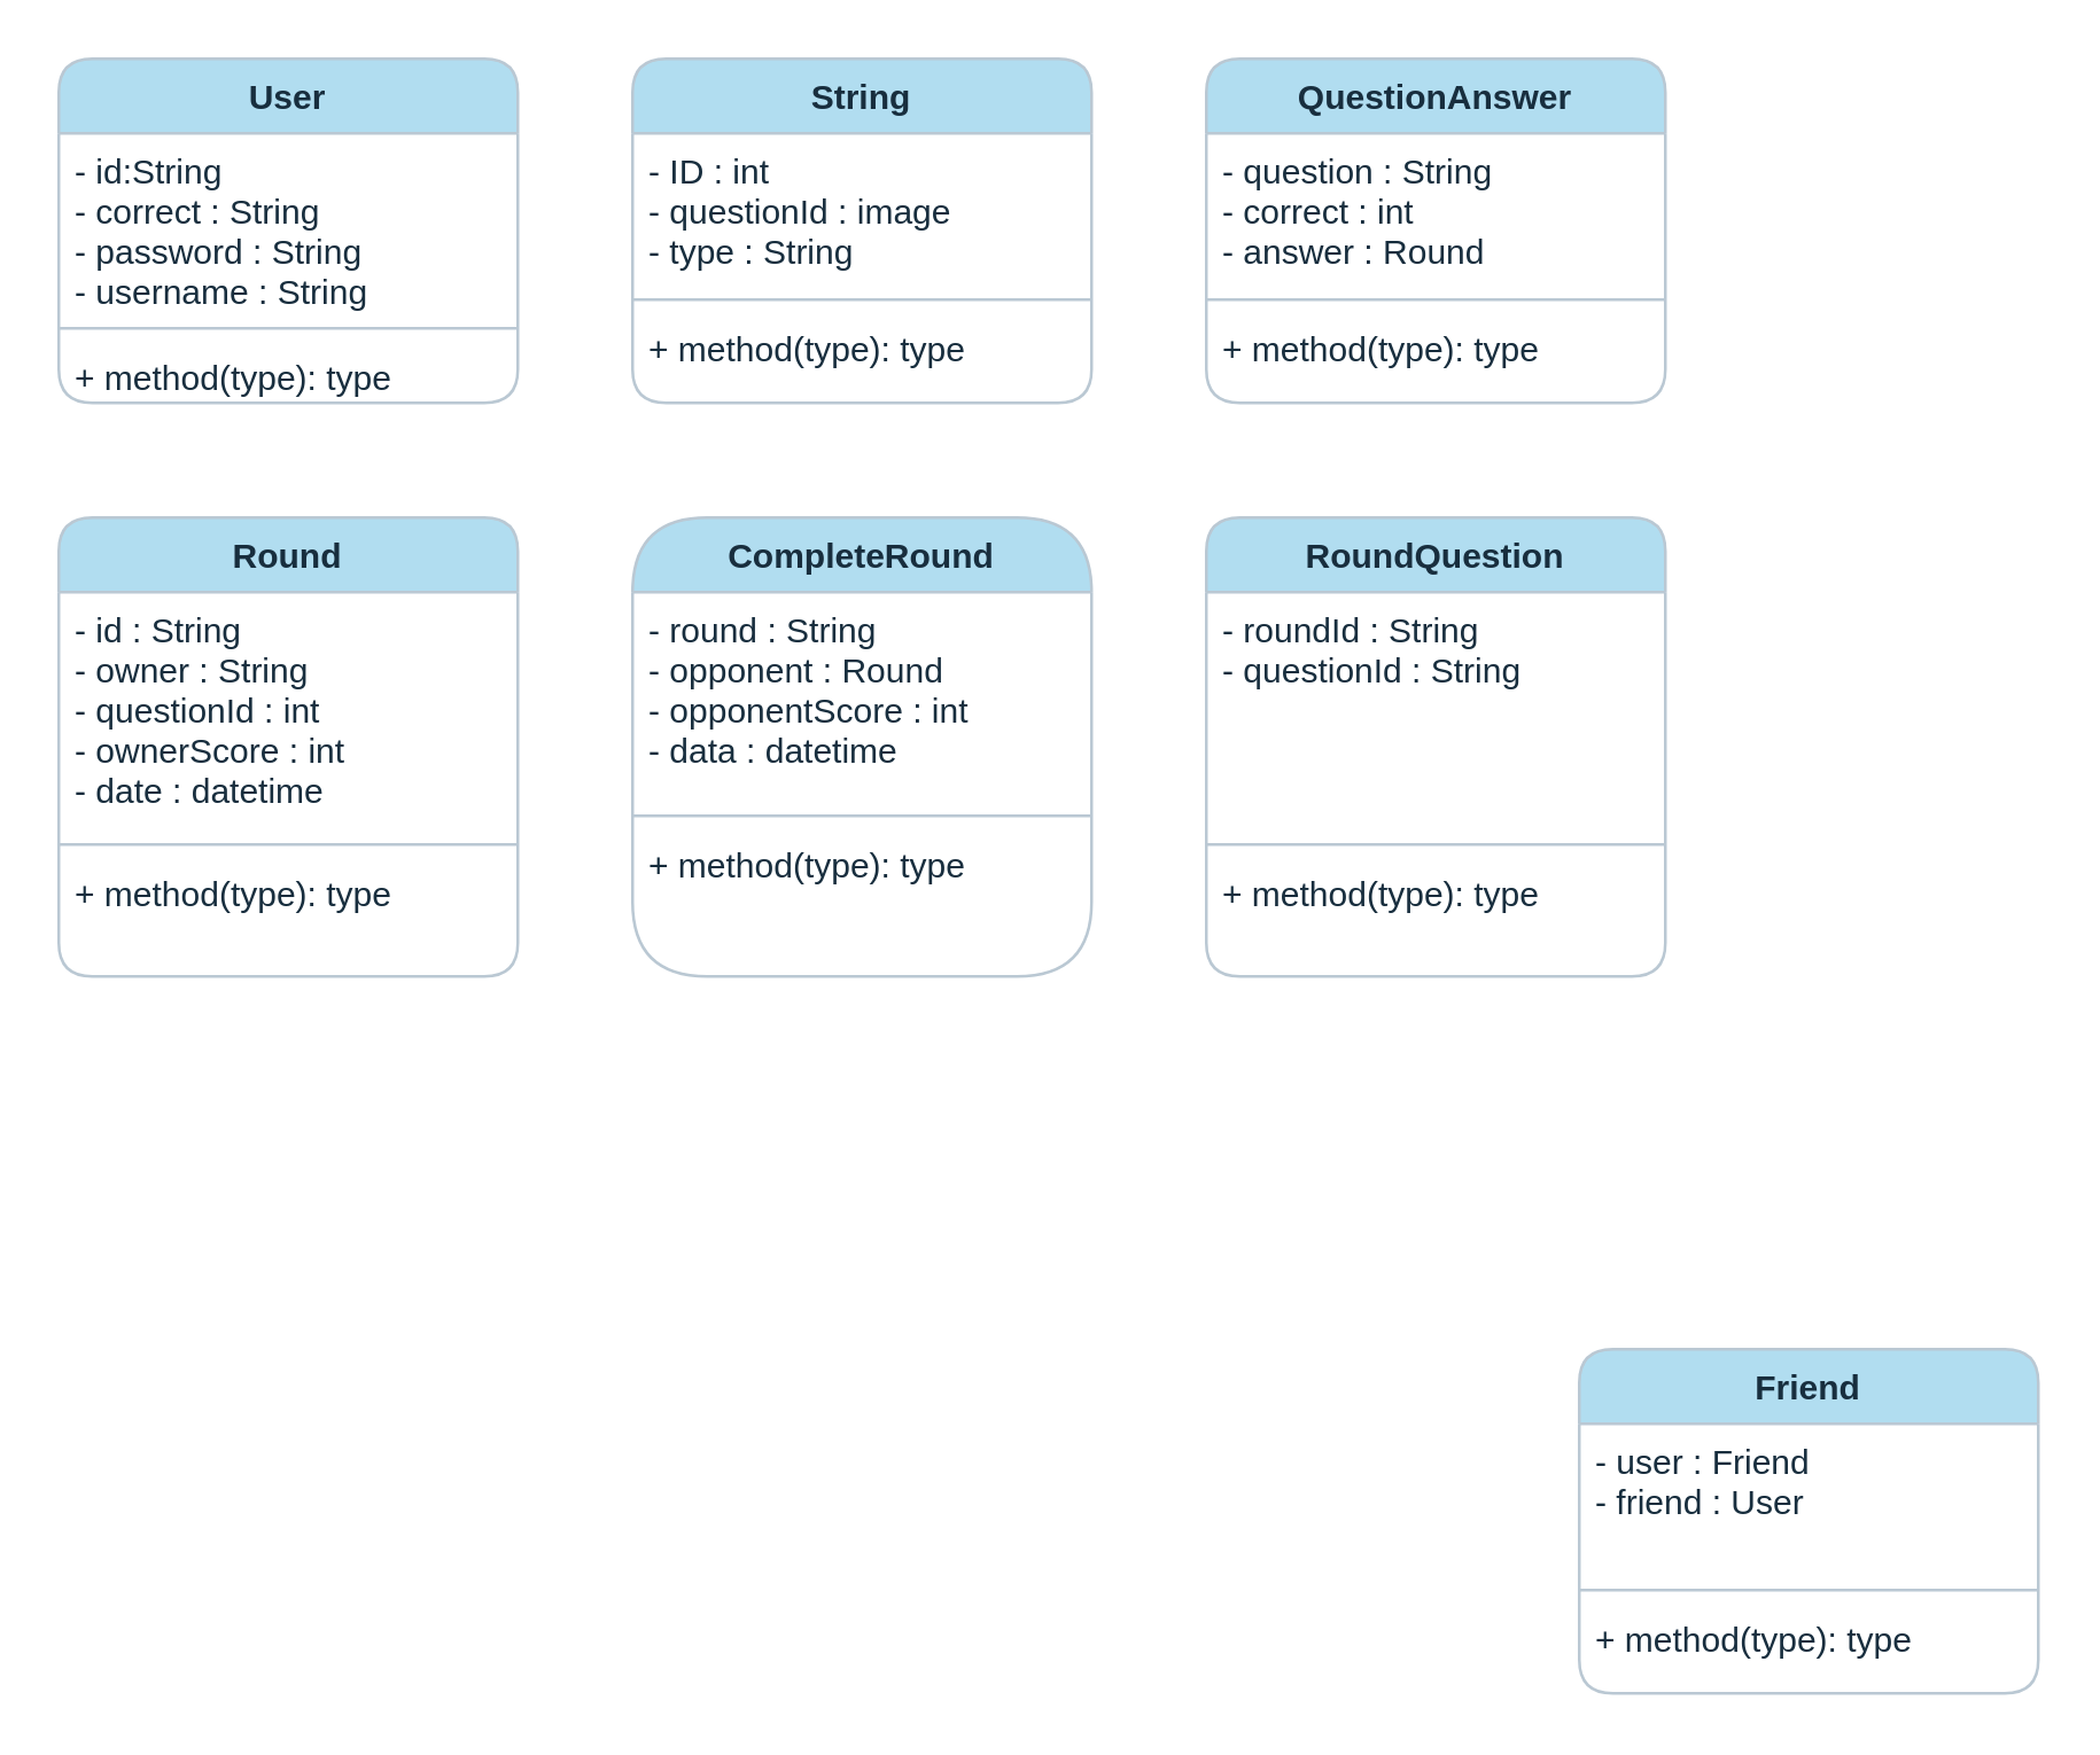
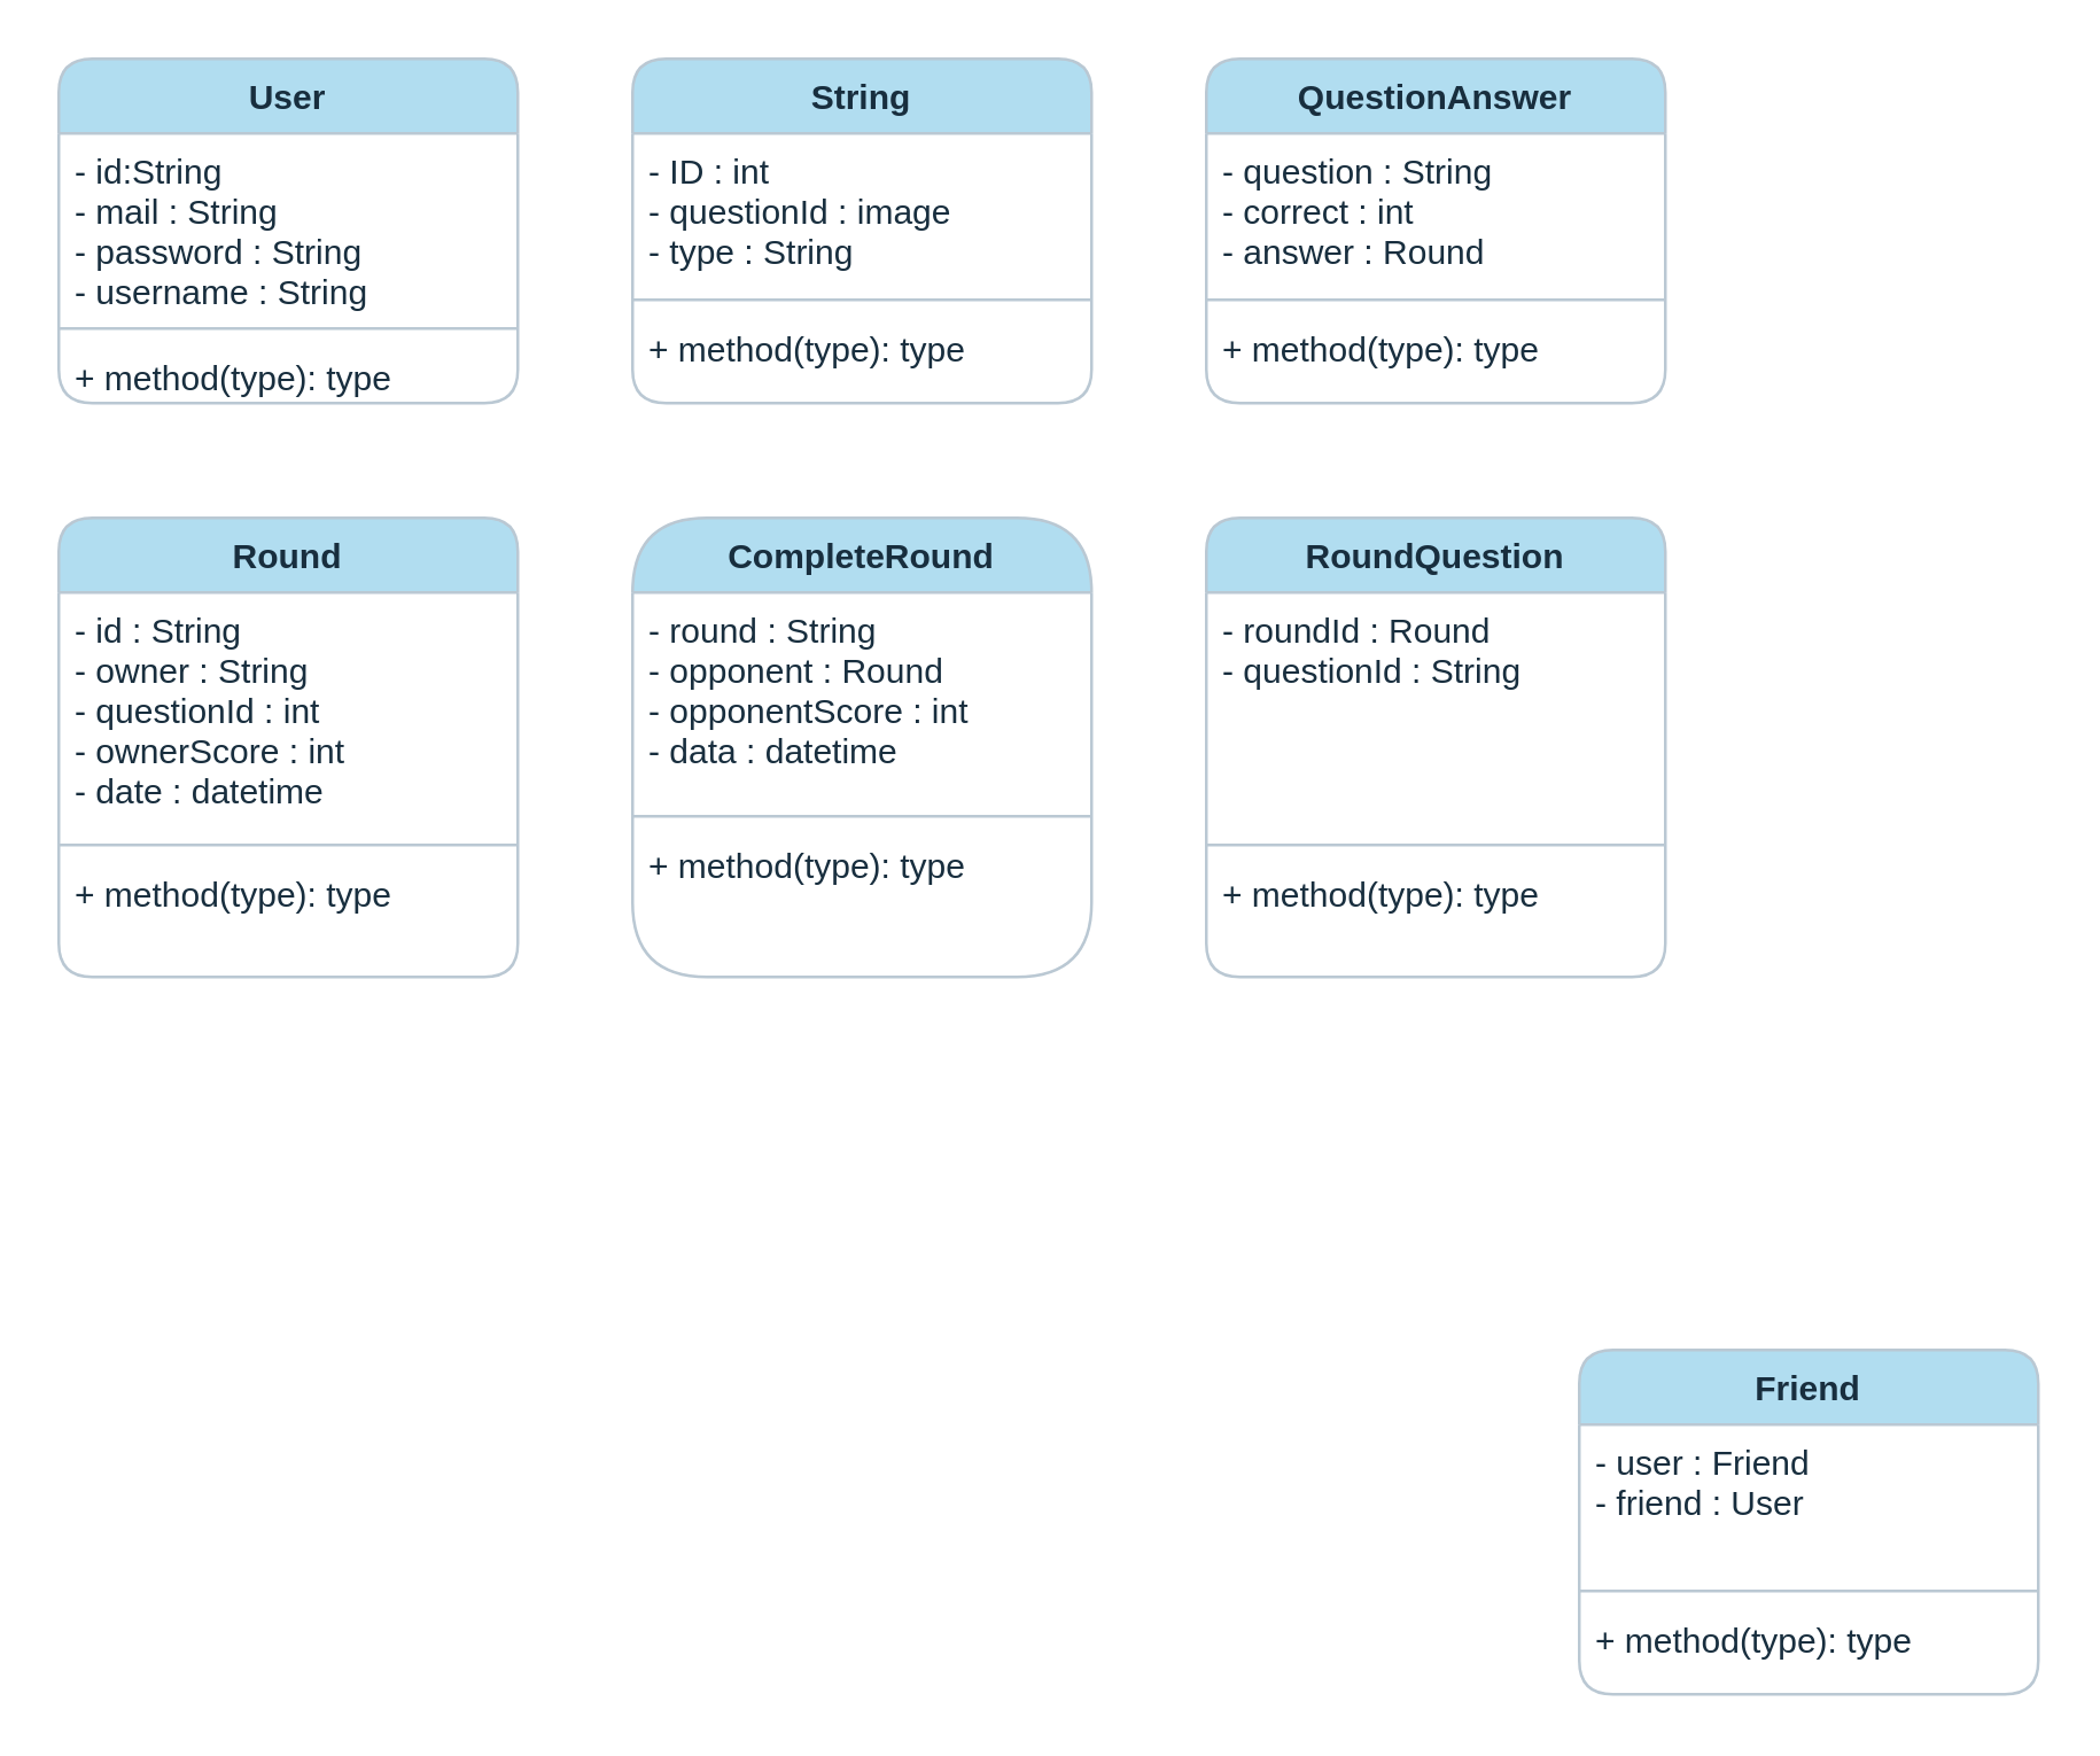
- <mxCell id="3" value="- id:String&#10;- correct : String&#10;- password : String&#10;- username : String" style="text;strokeColor=none;fillColor=none;align=left;verticalAlign=top;spacingLeft=4;spacingRight=4;overflow=hidden;rotatable=0;points=[[0,0.5],[1,0.5]];portConstraint=eastwest;rounded=1;labelBackgroundColor=none;fontColor=#182E3E;" parent="2" vertex="1"><mxGeometry y="26" width="160" height="64" as="geometry" /></mxCell>
+ <mxCell id="3" value="- id:String&#10;- mail : String&#10;- password : String&#10;- username : String" style="text;strokeColor=none;fillColor=none;align=left;verticalAlign=top;spacingLeft=4;spacingRight=4;overflow=hidden;rotatable=0;points=[[0,0.5],[1,0.5]];portConstraint=eastwest;rounded=1;labelBackgroundColor=none;fontColor=#182E3E;" parent="2" vertex="1"><mxGeometry y="26" width="160" height="64" as="geometry" /></mxCell>
- <mxCell id="27" value="- roundId : String&#10;- questionId : String" style="text;strokeColor=none;fillColor=none;align=left;verticalAlign=top;spacingLeft=4;spacingRight=4;overflow=hidden;rotatable=0;points=[[0,0.5],[1,0.5]];portConstraint=eastwest;fontColor=#182E3E;rounded=1;" vertex="1" parent="26"><mxGeometry y="26" width="160" height="84" as="geometry" /></mxCell>
+ <mxCell id="27" value="- roundId : Round&#10;- questionId : String" style="text;strokeColor=none;fillColor=none;align=left;verticalAlign=top;spacingLeft=4;spacingRight=4;overflow=hidden;rotatable=0;points=[[0,0.5],[1,0.5]];portConstraint=eastwest;fontColor=#182E3E;rounded=1;" vertex="1" parent="26"><mxGeometry y="26" width="160" height="84" as="geometry" /></mxCell>
